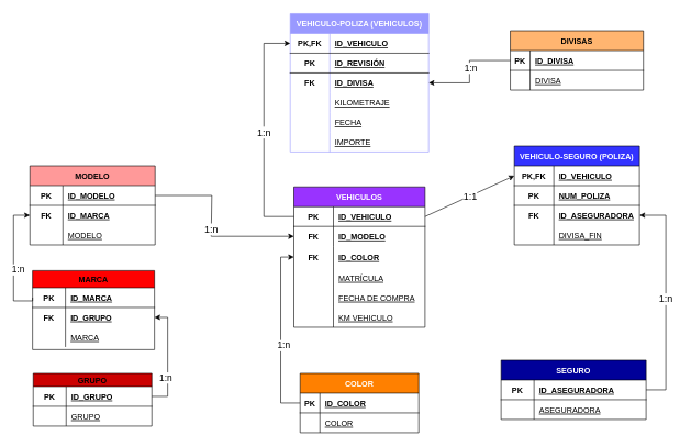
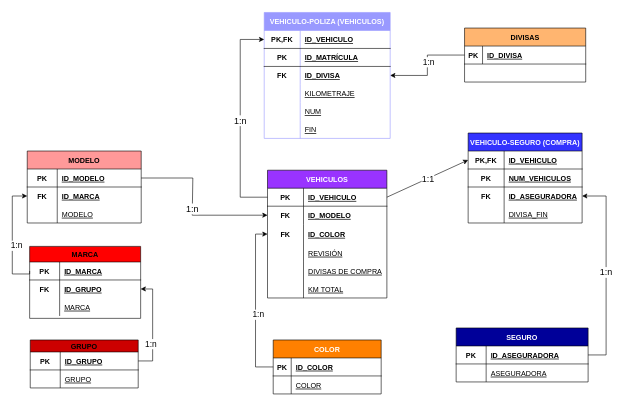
- <mxCell id="25" value="ID_REVISIÓN" style="shape=partialRectangle;connectable=0;fillColor=none;top=0;left=0;bottom=0;right=0;align=left;spacingLeft=6;fontStyle=5;overflow=hidden;" vertex="1" parent="23"><mxGeometry x="60" width="150" height="30" as="geometry"><mxRectangle width="150" height="30" as="alternateBounds" /></mxGeometry></mxCell>
+ <mxCell id="25" value="ID_MATRÍCULA" style="shape=partialRectangle;connectable=0;fillColor=none;top=0;left=0;bottom=0;right=0;align=left;spacingLeft=6;fontStyle=5;overflow=hidden;" vertex="1" parent="23"><mxGeometry x="60" width="150" height="30" as="geometry"><mxRectangle width="150" height="30" as="alternateBounds" /></mxGeometry></mxCell>
- <mxCell id="113" value="DIVISA" style="shape=partialRectangle;overflow=hidden;connectable=0;fillColor=none;top=0;left=0;bottom=0;right=0;align=left;spacingLeft=6;fontStyle=4" vertex="1" parent="111"><mxGeometry x="30" width="172" height="30" as="geometry"><mxRectangle width="172" height="30" as="alternateBounds" /></mxGeometry></mxCell>
- <mxCell id="34" value="FECHA" style="shape=partialRectangle;connectable=0;fillColor=none;top=0;left=0;bottom=0;right=0;align=left;spacingLeft=6;overflow=hidden;fontStyle=4" vertex="1" parent="32"><mxGeometry x="60" width="150" height="30" as="geometry"><mxRectangle width="150" height="30" as="alternateBounds" /></mxGeometry></mxCell>
+ <mxCell id="34" value="NUM" style="shape=partialRectangle;connectable=0;fillColor=none;top=0;left=0;bottom=0;right=0;align=left;spacingLeft=6;overflow=hidden;fontStyle=4" vertex="1" parent="32"><mxGeometry x="60" width="150" height="30" as="geometry"><mxRectangle width="150" height="30" as="alternateBounds" /></mxGeometry></mxCell>
- <mxCell id="37" value="IMPORTE" style="shape=partialRectangle;connectable=0;fillColor=none;top=0;left=0;bottom=0;right=0;align=left;spacingLeft=6;overflow=hidden;fontStyle=4" vertex="1" parent="35"><mxGeometry x="60" width="150" height="30" as="geometry"><mxRectangle width="150" height="30" as="alternateBounds" /></mxGeometry></mxCell>
+ <mxCell id="37" value="FIN" style="shape=partialRectangle;connectable=0;fillColor=none;top=0;left=0;bottom=0;right=0;align=left;spacingLeft=6;overflow=hidden;fontStyle=4" vertex="1" parent="35"><mxGeometry x="60" width="150" height="30" as="geometry"><mxRectangle width="150" height="30" as="alternateBounds" /></mxGeometry></mxCell>
- <mxCell id="84" value="VEHICULO-SEGURO (POLIZA)" style="shape=table;startSize=30;container=1;collapsible=1;childLayout=tableLayout;fixedRows=1;rowLines=0;fontStyle=1;align=center;resizeLast=1;strokeWidth=1;fillColor=#3333FF;fontColor=#FFFFFF;" vertex="1" parent="1"><mxGeometry x="780" y="221" width="190" height="150" as="geometry" /></mxCell>
+ <mxCell id="84" value="VEHICULO-SEGURO (COMPRA)" style="shape=table;startSize=30;container=1;collapsible=1;childLayout=tableLayout;fixedRows=1;rowLines=0;fontStyle=1;align=center;resizeLast=1;strokeWidth=1;fillColor=#3333FF;fontColor=#FFFFFF;" vertex="1" parent="1"><mxGeometry x="780" y="221" width="190" height="150" as="geometry" /></mxCell>
- <mxCell id="90" value="NUM_POLIZA" style="shape=partialRectangle;connectable=0;fillColor=none;top=0;left=0;bottom=0;right=0;align=left;spacingLeft=6;fontStyle=5;overflow=hidden;strokeWidth=0;" vertex="1" parent="88"><mxGeometry x="60" width="130" height="30" as="geometry"><mxRectangle width="130" height="30" as="alternateBounds" /></mxGeometry></mxCell>
+ <mxCell id="90" value="NUM_VEHICULOS" style="shape=partialRectangle;connectable=0;fillColor=none;top=0;left=0;bottom=0;right=0;align=left;spacingLeft=6;fontStyle=5;overflow=hidden;strokeWidth=0;" vertex="1" parent="88"><mxGeometry x="60" width="130" height="30" as="geometry"><mxRectangle width="130" height="30" as="alternateBounds" /></mxGeometry></mxCell>
- <mxCell id="50" value="MATRÍCULA" style="shape=partialRectangle;connectable=0;fillColor=none;top=0;left=0;bottom=0;right=0;align=left;spacingLeft=6;overflow=hidden;fontStyle=4" vertex="1" parent="48"><mxGeometry x="60" width="139" height="30" as="geometry"><mxRectangle width="139" height="30" as="alternateBounds" /></mxGeometry></mxCell>
+ <mxCell id="50" value="REVISIÓN" style="shape=partialRectangle;connectable=0;fillColor=none;top=0;left=0;bottom=0;right=0;align=left;spacingLeft=6;overflow=hidden;fontStyle=4" vertex="1" parent="48"><mxGeometry x="60" width="139" height="30" as="geometry"><mxRectangle width="139" height="30" as="alternateBounds" /></mxGeometry></mxCell>
- <mxCell id="53" value="FECHA DE COMPRA" style="shape=partialRectangle;connectable=0;fillColor=none;top=0;left=0;bottom=0;right=0;align=left;spacingLeft=6;overflow=hidden;fontStyle=4" vertex="1" parent="51"><mxGeometry x="60" width="139" height="30" as="geometry"><mxRectangle width="139" height="30" as="alternateBounds" /></mxGeometry></mxCell>
+ <mxCell id="53" value="DIVISAS DE COMPRA" style="shape=partialRectangle;connectable=0;fillColor=none;top=0;left=0;bottom=0;right=0;align=left;spacingLeft=6;overflow=hidden;fontStyle=4" vertex="1" parent="51"><mxGeometry x="60" width="139" height="30" as="geometry"><mxRectangle width="139" height="30" as="alternateBounds" /></mxGeometry></mxCell>
- <mxCell id="56" value="KM VEHICULO" style="shape=partialRectangle;connectable=0;fillColor=none;top=0;left=0;bottom=0;right=0;align=left;spacingLeft=6;overflow=hidden;fontStyle=4" vertex="1" parent="54"><mxGeometry x="60" width="139" height="30" as="geometry"><mxRectangle width="139" height="30" as="alternateBounds" /></mxGeometry></mxCell>
+ <mxCell id="56" value="KM TOTAL" style="shape=partialRectangle;connectable=0;fillColor=none;top=0;left=0;bottom=0;right=0;align=left;spacingLeft=6;overflow=hidden;fontStyle=4" vertex="1" parent="54"><mxGeometry x="60" width="139" height="30" as="geometry"><mxRectangle width="139" height="30" as="alternateBounds" /></mxGeometry></mxCell>
